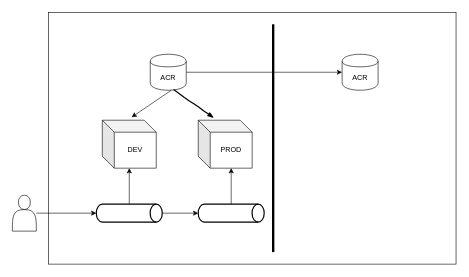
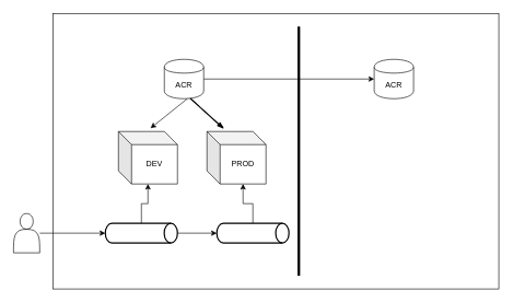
- <mxCell id="9" value="DEV" style="shape=cube;whiteSpace=wrap;html=1;boundedLbl=1;backgroundOutline=1;darkOpacity=0.05;darkOpacity2=0.1;" vertex="1" parent="1"><mxGeometry x="170" y="200" width="90" height="80" as="geometry" /></mxCell>
+ <mxCell id="9" value="DEV" style="shape=cube;whiteSpace=wrap;html=1;boundedLbl=1;backgroundOutline=1;darkOpacity=0.05;darkOpacity2=0.1;" vertex="1" parent="1"><mxGeometry x="180" y="200" width="90" height="80" as="geometry" /></mxCell>
- <mxCell id="10" value="PROD" style="shape=cube;whiteSpace=wrap;html=1;boundedLbl=1;backgroundOutline=1;darkOpacity=0.05;darkOpacity2=0.1;" vertex="1" parent="1"><mxGeometry x="330" y="200" width="90" height="80" as="geometry" /></mxCell>
+ <mxCell id="10" value="PROD" style="shape=cube;whiteSpace=wrap;html=1;boundedLbl=1;backgroundOutline=1;darkOpacity=0.05;darkOpacity2=0.1;" vertex="1" parent="1"><mxGeometry x="315" y="200" width="90" height="80" as="geometry" /></mxCell>
